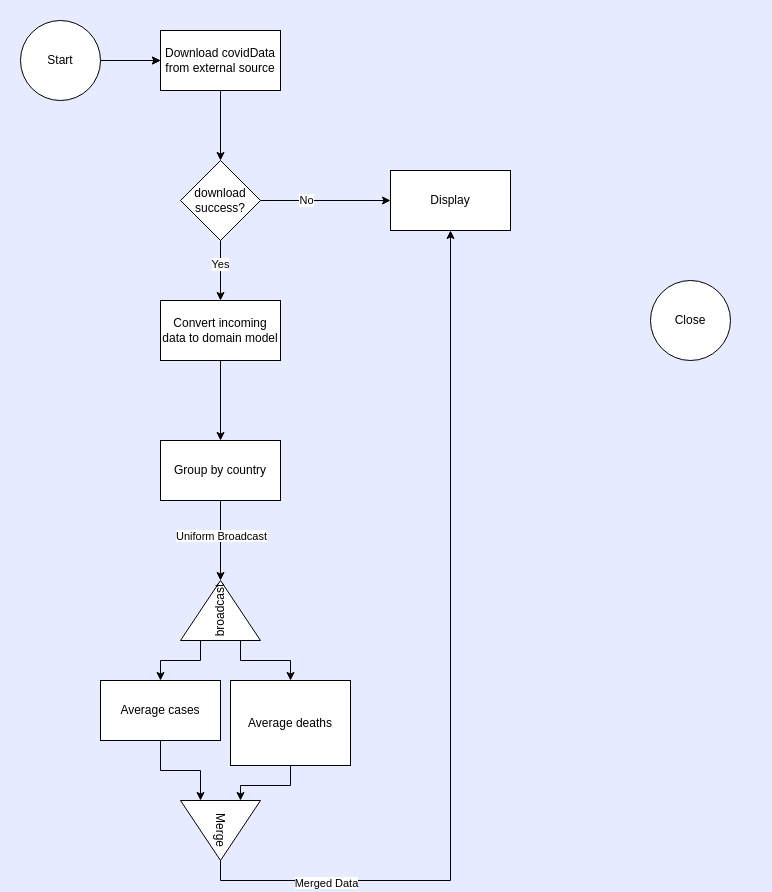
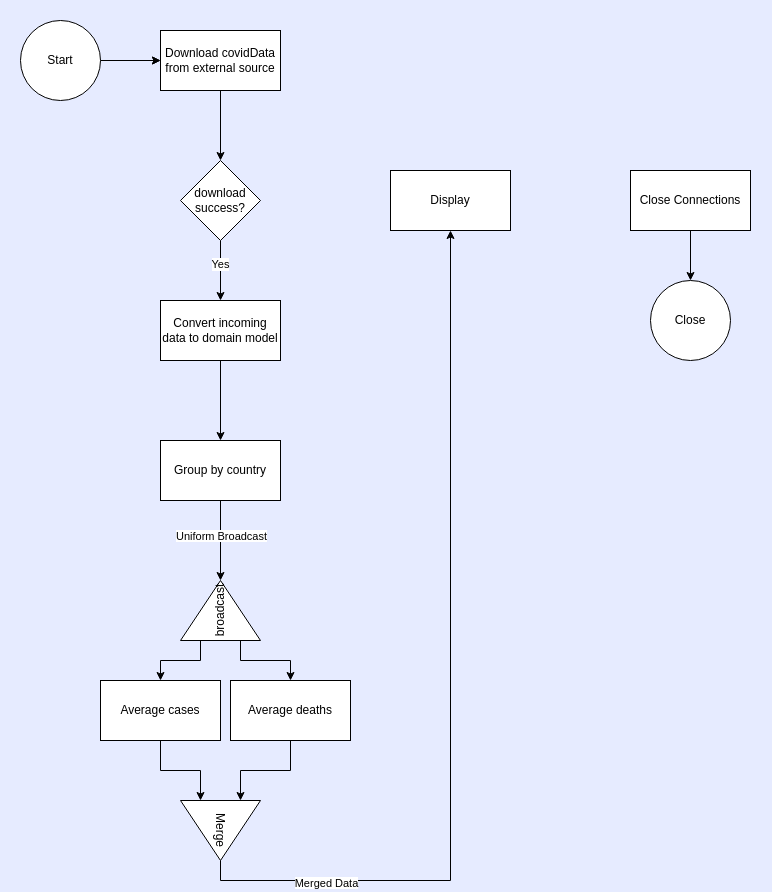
- <mxCell id="9" style="edgeStyle=orthogonalEdgeStyle;rounded=0;orthogonalLoop=1;jettySize=auto;html=1;exitX=1;exitY=0.5;exitDx=0;exitDy=0;entryX=0;entryY=0.5;entryDx=0;entryDy=0;strokeColor=#000000;" parent="1" source="11" target="28" edge="1"><mxGeometry relative="1" as="geometry" /></mxCell>
- <mxCell id="10" value="&lt;font color=&quot;#000000&quot; style=&quot;background-color: rgb(255 , 255 , 255)&quot;&gt;No&lt;/font&gt;" style="edgeLabel;html=1;align=center;verticalAlign=middle;resizable=0;points=[];" parent="9" vertex="1" connectable="0"><mxGeometry x="-0.308" y="1" relative="1" as="geometry"><mxPoint as="offset" /></mxGeometry></mxCell>
+ <mxCell id="30" value="&lt;font color=&quot;#000000&quot;&gt;Close Connections&lt;/font&gt;" style="rounded=0;whiteSpace=wrap;html=1;fillColor=#FFFFFF;strokeColor=#000000;" parent="1" vertex="1"><mxGeometry x="630" y="170" width="120" height="60" as="geometry" /></mxCell>
+ <mxCell id="29" style="edgeStyle=orthogonalEdgeStyle;rounded=0;orthogonalLoop=1;jettySize=auto;html=1;exitX=0.5;exitY=1;exitDx=0;exitDy=0;strokeColor=#000000;" parent="1" source="30" target="12" edge="1"><mxGeometry relative="1" as="geometry" /></mxCell>
- <mxCell id="24" value="&lt;font color=&quot;#000000&quot;&gt;Average deaths&lt;/font&gt;" style="rounded=0;whiteSpace=wrap;html=1;fillColor=#FFFFFF;strokeColor=#000000;" parent="1" vertex="1"><mxGeometry x="230" y="680" width="120" height="85" as="geometry" /></mxCell>
+ <mxCell id="24" value="&lt;font color=&quot;#000000&quot;&gt;Average deaths&lt;/font&gt;" style="rounded=0;whiteSpace=wrap;html=1;fillColor=#FFFFFF;strokeColor=#000000;" parent="1" vertex="1"><mxGeometry x="230" y="680" width="120" height="60" as="geometry" /></mxCell>
